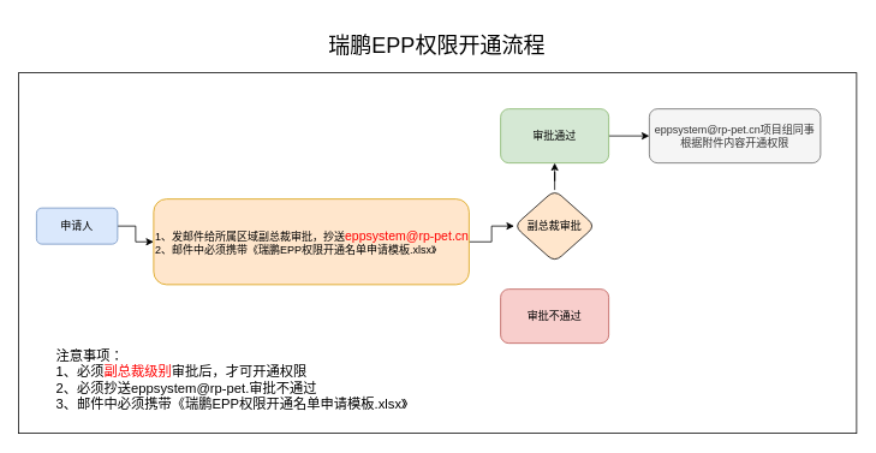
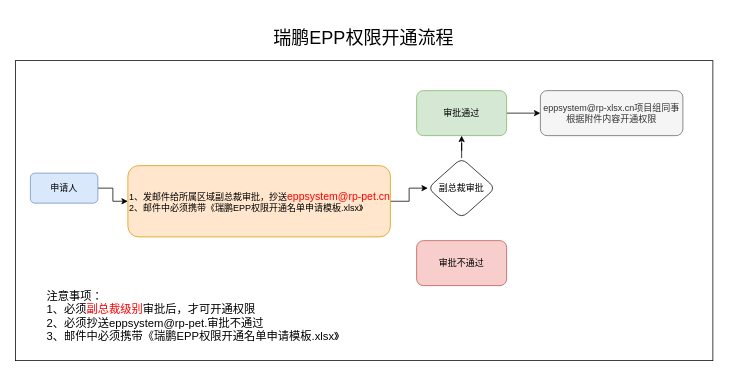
- <mxCell id="11" value="eppsystem@rp-pet.cn项目组同事根据附件内容开通权限" style="whiteSpace=wrap;html=1;rounded=1;fillColor=#f5f5f5;strokeColor=#666666;fontColor=#333333;" vertex="1" parent="1"><mxGeometry x="720" y="120" width="190" height="60" as="geometry" /></mxCell>
+ <mxCell id="11" value="eppsystem@rp-xlsx.cn项目组同事根据附件内容开通权限" style="whiteSpace=wrap;html=1;rounded=1;fillColor=#f5f5f5;strokeColor=#666666;fontColor=#333333;" vertex="1" parent="1"><mxGeometry x="720" y="120" width="190" height="60" as="geometry" /></mxCell>
- <mxCell id="8" value="副总裁审批" style="rhombus;whiteSpace=wrap;html=1;rounded=1;align=center;fillColor=#ffe6cc;" vertex="1" parent="1"><mxGeometry x="570" y="210" width="90" height="80" as="geometry" /></mxCell>
+ <mxCell id="8" value="副总裁审批" style="rhombus;whiteSpace=wrap;html=1;rounded=1;align=center;" vertex="1" parent="1"><mxGeometry x="570" y="210" width="90" height="80" as="geometry" /></mxCell>
